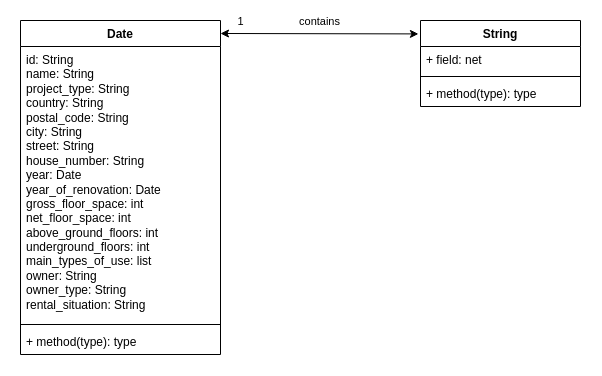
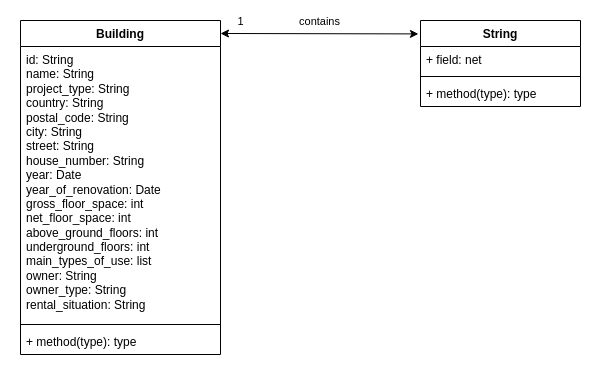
- <mxCell id="5" value="Date" style="swimlane;fontStyle=1;align=center;verticalAlign=top;childLayout=stackLayout;horizontal=1;startSize=26;horizontalStack=0;resizeParent=1;resizeParentMax=0;resizeLast=0;collapsible=1;marginBottom=0;whiteSpace=wrap;html=1;" vertex="1" parent="1"><mxGeometry x="20" y="20" width="200" height="334" as="geometry"><mxRectangle x="180" y="120" width="90" height="30" as="alternateBounds" /></mxGeometry></mxCell>
+ <mxCell id="5" value="Building" style="swimlane;fontStyle=1;align=center;verticalAlign=top;childLayout=stackLayout;horizontal=1;startSize=26;horizontalStack=0;resizeParent=1;resizeParentMax=0;resizeLast=0;collapsible=1;marginBottom=0;whiteSpace=wrap;html=1;" vertex="1" parent="1"><mxGeometry x="20" y="20" width="200" height="334" as="geometry"><mxRectangle x="180" y="120" width="90" height="30" as="alternateBounds" /></mxGeometry></mxCell>
